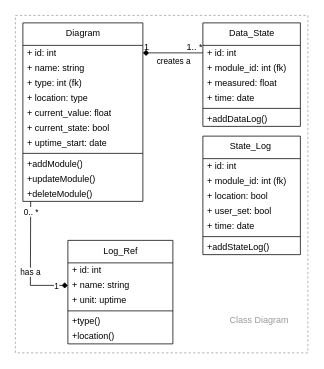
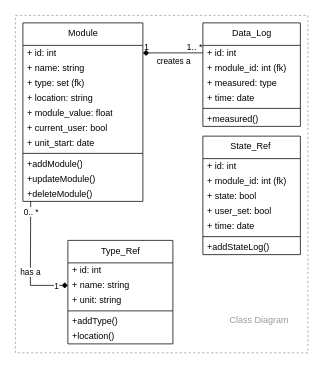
- <mxCell id="3" value="Diagram" style="swimlane;fontStyle=0;align=center;verticalAlign=top;childLayout=stackLayout;horizontal=1;startSize=30;horizontalStack=0;resizeParent=1;resizeParentMax=0;resizeLast=0;collapsible=0;marginBottom=0;html=1;" vertex="1" parent="1"><mxGeometry x="30" y="30" width="160" height="238" as="geometry" /></mxCell>
+ <mxCell id="3" value="Module" style="swimlane;fontStyle=0;align=center;verticalAlign=top;childLayout=stackLayout;horizontal=1;startSize=30;horizontalStack=0;resizeParent=1;resizeParentMax=0;resizeLast=0;collapsible=0;marginBottom=0;html=1;" vertex="1" parent="1"><mxGeometry x="30" y="30" width="160" height="238" as="geometry" /></mxCell>
- <mxCell id="15" value="Data_State" style="swimlane;fontStyle=0;align=center;verticalAlign=top;childLayout=stackLayout;horizontal=1;startSize=30;horizontalStack=0;resizeParent=1;resizeParentMax=0;resizeLast=0;collapsible=0;marginBottom=0;html=1;fillColor=default;" vertex="1" parent="1"><mxGeometry x="270" y="30" width="130" height="138" as="geometry" /></mxCell>
+ <mxCell id="15" value="Data_Log" style="swimlane;fontStyle=0;align=center;verticalAlign=top;childLayout=stackLayout;horizontal=1;startSize=30;horizontalStack=0;resizeParent=1;resizeParentMax=0;resizeLast=0;collapsible=0;marginBottom=0;html=1;fillColor=default;" vertex="1" parent="1"><mxGeometry x="270" y="30" width="130" height="138" as="geometry" /></mxCell>
- <mxCell id="6" value="+&amp;nbsp;type: int (fk)" style="text;html=1;strokeColor=none;fillColor=none;align=left;verticalAlign=middle;spacingLeft=4;spacingRight=4;overflow=hidden;rotatable=0;points=[[0,0.5],[1,0.5]];portConstraint=eastwest;" vertex="1" parent="3"><mxGeometry y="70" width="160" height="20" as="geometry" /></mxCell>
+ <mxCell id="6" value="+&amp;nbsp;type: set (fk)" style="text;html=1;strokeColor=none;fillColor=none;align=left;verticalAlign=middle;spacingLeft=4;spacingRight=4;overflow=hidden;rotatable=0;points=[[0,0.5],[1,0.5]];portConstraint=eastwest;" vertex="1" parent="3"><mxGeometry y="70" width="160" height="20" as="geometry" /></mxCell>
- <mxCell id="18" value="+ measured: float" style="text;html=1;strokeColor=none;fillColor=none;align=left;verticalAlign=middle;spacingLeft=4;spacingRight=4;overflow=hidden;rotatable=0;points=[[0,0.5],[1,0.5]];portConstraint=eastwest;" vertex="1" parent="15"><mxGeometry y="70" width="130" height="20" as="geometry" /></mxCell>
+ <mxCell id="18" value="+ measured: type" style="text;html=1;strokeColor=none;fillColor=none;align=left;verticalAlign=middle;spacingLeft=4;spacingRight=4;overflow=hidden;rotatable=0;points=[[0,0.5],[1,0.5]];portConstraint=eastwest;" vertex="1" parent="15"><mxGeometry y="70" width="130" height="20" as="geometry" /></mxCell>
- <mxCell id="7" value="+ location: type" style="text;html=1;strokeColor=none;fillColor=none;align=left;verticalAlign=middle;spacingLeft=4;spacingRight=4;overflow=hidden;rotatable=0;points=[[0,0.5],[1,0.5]];portConstraint=eastwest;" vertex="1" parent="3"><mxGeometry y="90" width="160" height="20" as="geometry" /></mxCell>
+ <mxCell id="7" value="+ location: string" style="text;html=1;strokeColor=none;fillColor=none;align=left;verticalAlign=middle;spacingLeft=4;spacingRight=4;overflow=hidden;rotatable=0;points=[[0,0.5],[1,0.5]];portConstraint=eastwest;" vertex="1" parent="3"><mxGeometry y="90" width="160" height="20" as="geometry" /></mxCell>
- <mxCell id="8" value="+ current_value: float" style="text;html=1;strokeColor=none;fillColor=none;align=left;verticalAlign=middle;spacingLeft=4;spacingRight=4;overflow=hidden;rotatable=0;points=[[0,0.5],[1,0.5]];portConstraint=eastwest;" vertex="1" parent="3"><mxGeometry y="110" width="160" height="20" as="geometry" /></mxCell>
+ <mxCell id="8" value="+ module_value: float" style="text;html=1;strokeColor=none;fillColor=none;align=left;verticalAlign=middle;spacingLeft=4;spacingRight=4;overflow=hidden;rotatable=0;points=[[0,0.5],[1,0.5]];portConstraint=eastwest;" vertex="1" parent="3"><mxGeometry y="110" width="160" height="20" as="geometry" /></mxCell>
- <mxCell id="21" value="+addDataLog()" style="text;html=1;strokeColor=none;fillColor=none;align=left;verticalAlign=middle;spacingLeft=4;spacingRight=4;overflow=hidden;rotatable=0;points=[[0,0.5],[1,0.5]];portConstraint=eastwest;" vertex="1" parent="15"><mxGeometry y="118" width="130" height="20" as="geometry" /></mxCell>
+ <mxCell id="21" value="+measured()" style="text;html=1;strokeColor=none;fillColor=none;align=left;verticalAlign=middle;spacingLeft=4;spacingRight=4;overflow=hidden;rotatable=0;points=[[0,0.5],[1,0.5]];portConstraint=eastwest;" vertex="1" parent="15"><mxGeometry y="118" width="130" height="20" as="geometry" /></mxCell>
- <mxCell id="9" value="+ current_state: bool" style="text;html=1;strokeColor=none;fillColor=none;align=left;verticalAlign=middle;spacingLeft=4;spacingRight=4;overflow=hidden;rotatable=0;points=[[0,0.5],[1,0.5]];portConstraint=eastwest;" vertex="1" parent="3"><mxGeometry y="130" width="160" height="20" as="geometry" /></mxCell>
+ <mxCell id="9" value="+ current_user: bool" style="text;html=1;strokeColor=none;fillColor=none;align=left;verticalAlign=middle;spacingLeft=4;spacingRight=4;overflow=hidden;rotatable=0;points=[[0,0.5],[1,0.5]];portConstraint=eastwest;" vertex="1" parent="3"><mxGeometry y="130" width="160" height="20" as="geometry" /></mxCell>
- <mxCell id="10" value="+ uptime_start: date" style="text;html=1;strokeColor=none;fillColor=none;align=left;verticalAlign=middle;spacingLeft=4;spacingRight=4;overflow=hidden;rotatable=0;points=[[0,0.5],[1,0.5]];portConstraint=eastwest;" vertex="1" parent="3"><mxGeometry y="150" width="160" height="20" as="geometry" /></mxCell>
+ <mxCell id="10" value="+ unit_start: date" style="text;html=1;strokeColor=none;fillColor=none;align=left;verticalAlign=middle;spacingLeft=4;spacingRight=4;overflow=hidden;rotatable=0;points=[[0,0.5],[1,0.5]];portConstraint=eastwest;" vertex="1" parent="3"><mxGeometry y="150" width="160" height="20" as="geometry" /></mxCell>
- <mxCell id="22" value="State_Log&amp;nbsp;" style="swimlane;fontStyle=0;align=center;verticalAlign=top;childLayout=stackLayout;horizontal=1;startSize=30;horizontalStack=0;resizeParent=1;resizeParentMax=0;resizeLast=0;collapsible=0;marginBottom=0;html=1;fillColor=default;" vertex="1" parent="1"><mxGeometry x="270" y="181" width="130" height="158" as="geometry" /></mxCell>
+ <mxCell id="22" value="State_Ref&amp;nbsp;" style="swimlane;fontStyle=0;align=center;verticalAlign=top;childLayout=stackLayout;horizontal=1;startSize=30;horizontalStack=0;resizeParent=1;resizeParentMax=0;resizeLast=0;collapsible=0;marginBottom=0;html=1;fillColor=default;" vertex="1" parent="1"><mxGeometry x="270" y="181" width="130" height="158" as="geometry" /></mxCell>
- <mxCell id="25" value="+ location: bool" style="text;html=1;strokeColor=none;fillColor=none;align=left;verticalAlign=middle;spacingLeft=4;spacingRight=4;overflow=hidden;rotatable=0;points=[[0,0.5],[1,0.5]];portConstraint=eastwest;" vertex="1" parent="22"><mxGeometry y="70" width="130" height="20" as="geometry" /></mxCell>
+ <mxCell id="25" value="+ state: bool" style="text;html=1;strokeColor=none;fillColor=none;align=left;verticalAlign=middle;spacingLeft=4;spacingRight=4;overflow=hidden;rotatable=0;points=[[0,0.5],[1,0.5]];portConstraint=eastwest;" vertex="1" parent="22"><mxGeometry y="70" width="130" height="20" as="geometry" /></mxCell>
- <mxCell id="30" value="Log_Ref" style="swimlane;fontStyle=0;align=center;verticalAlign=top;childLayout=stackLayout;horizontal=1;startSize=30;horizontalStack=0;resizeParent=1;resizeParentMax=0;resizeLast=0;collapsible=0;marginBottom=0;html=1;fillColor=default;" vertex="1" parent="1"><mxGeometry x="90" y="320" width="140" height="138" as="geometry" /></mxCell>
+ <mxCell id="30" value="Type_Ref" style="swimlane;fontStyle=0;align=center;verticalAlign=top;childLayout=stackLayout;horizontal=1;startSize=30;horizontalStack=0;resizeParent=1;resizeParentMax=0;resizeLast=0;collapsible=0;marginBottom=0;html=1;fillColor=default;" vertex="1" parent="1"><mxGeometry x="90" y="320" width="140" height="138" as="geometry" /></mxCell>
- <mxCell id="33" value="+ unit: uptime" style="text;html=1;strokeColor=none;fillColor=none;align=left;verticalAlign=middle;spacingLeft=4;spacingRight=4;overflow=hidden;rotatable=0;points=[[0,0.5],[1,0.5]];portConstraint=eastwest;" vertex="1" parent="30"><mxGeometry y="70" width="140" height="20" as="geometry" /></mxCell>
+ <mxCell id="33" value="+ unit: string" style="text;html=1;strokeColor=none;fillColor=none;align=left;verticalAlign=middle;spacingLeft=4;spacingRight=4;overflow=hidden;rotatable=0;points=[[0,0.5],[1,0.5]];portConstraint=eastwest;" vertex="1" parent="30"><mxGeometry y="70" width="140" height="20" as="geometry" /></mxCell>
- <mxCell id="35" value="+type()" style="text;html=1;strokeColor=none;fillColor=none;align=left;verticalAlign=middle;spacingLeft=4;spacingRight=4;overflow=hidden;rotatable=0;points=[[0,0.5],[1,0.5]];portConstraint=eastwest;" vertex="1" parent="30"><mxGeometry y="98" width="140" height="20" as="geometry" /></mxCell>
+ <mxCell id="35" value="+addType()" style="text;html=1;strokeColor=none;fillColor=none;align=left;verticalAlign=middle;spacingLeft=4;spacingRight=4;overflow=hidden;rotatable=0;points=[[0,0.5],[1,0.5]];portConstraint=eastwest;" vertex="1" parent="30"><mxGeometry y="98" width="140" height="20" as="geometry" /></mxCell>
